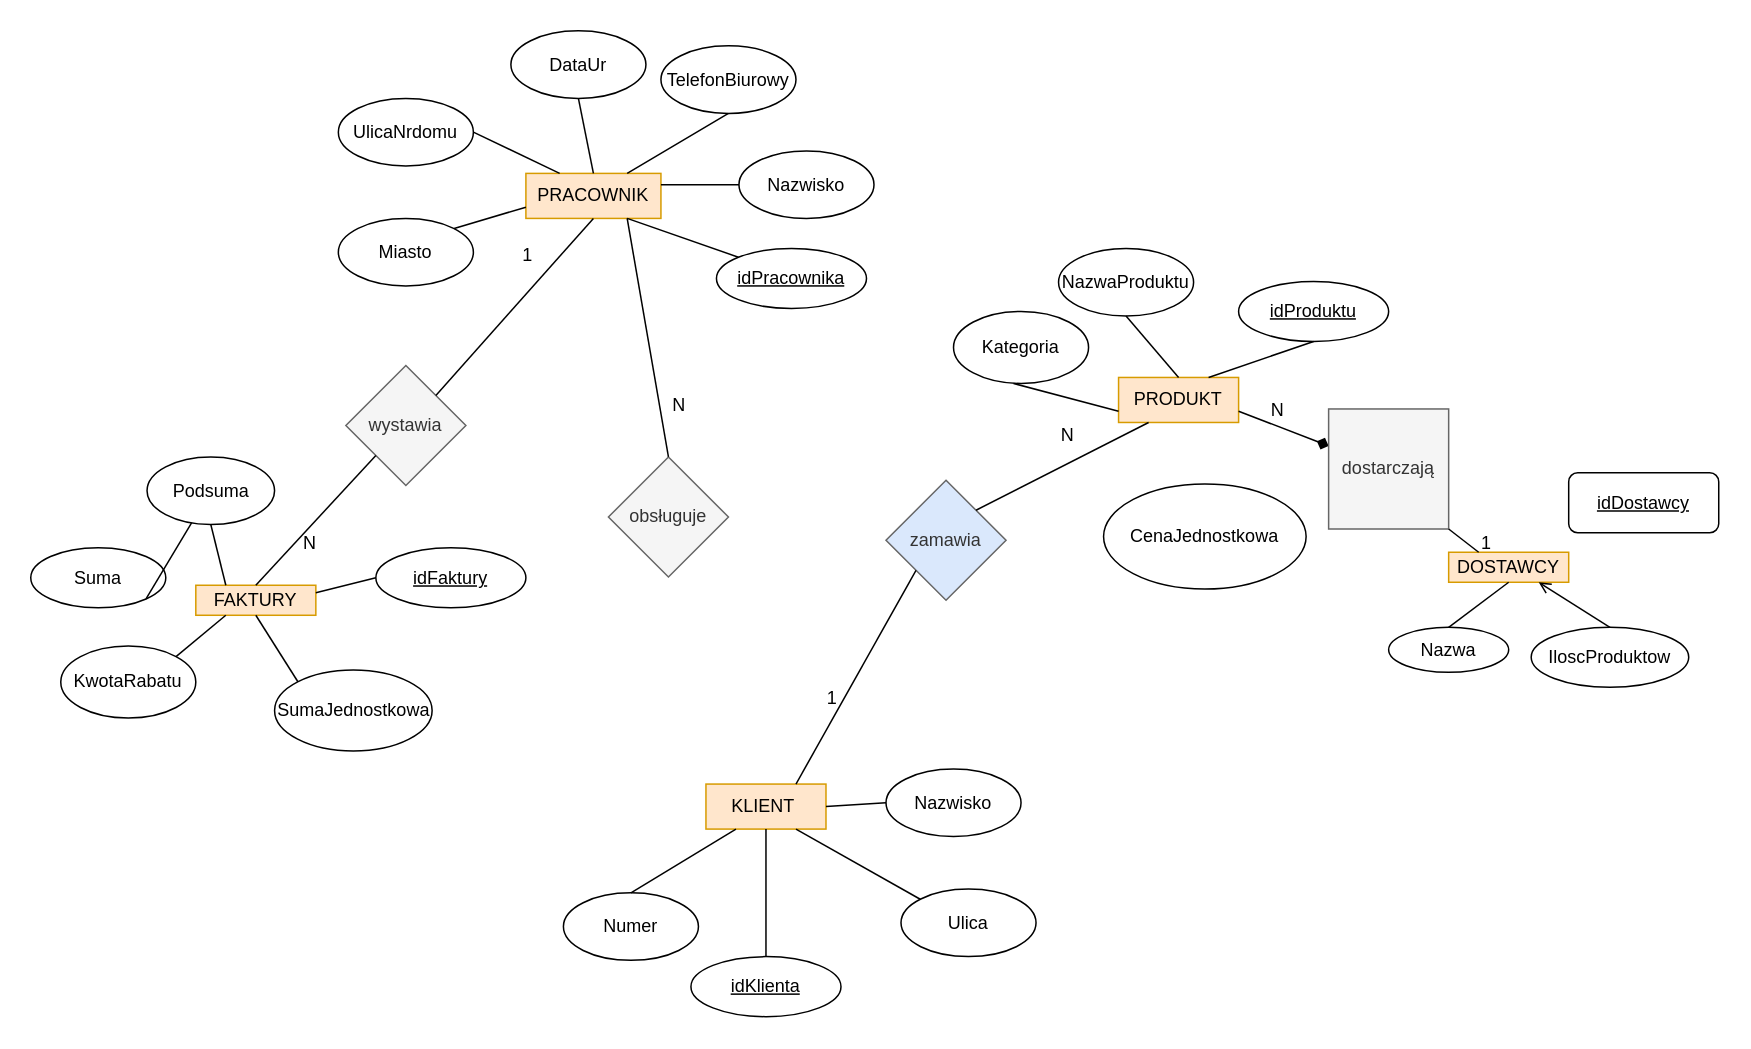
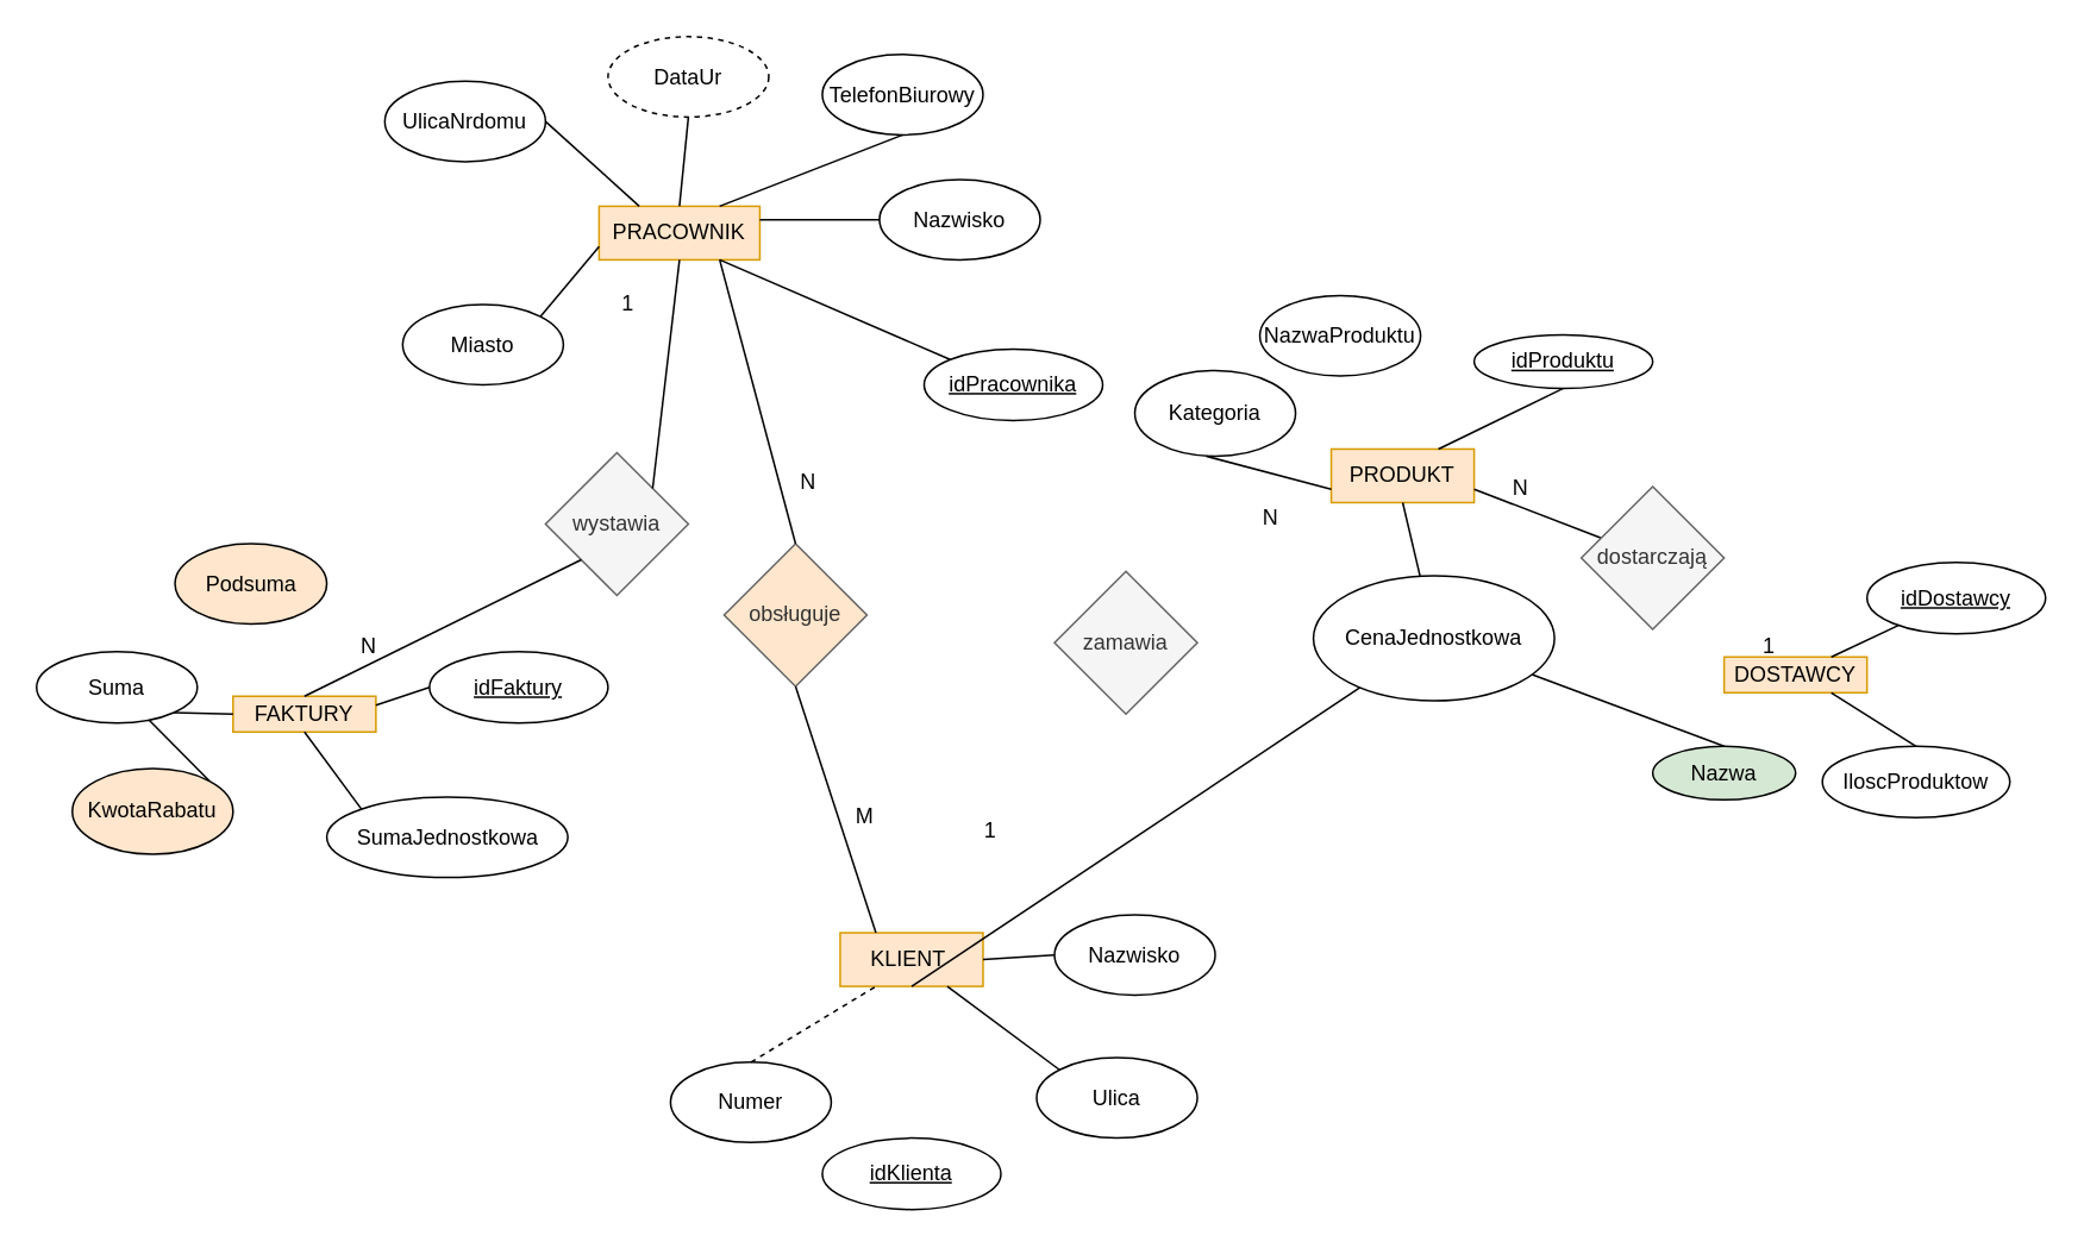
- <mxCell id="7" value="DataUr" style="ellipse;whiteSpace=wrap;html=1;" vertex="1" parent="1"><mxGeometry x="340" y="20" width="90" height="45" as="geometry" /></mxCell>
+ <mxCell id="7" value="DataUr" style="ellipse;whiteSpace=wrap;html=1;dashed=1;" vertex="1" parent="1"><mxGeometry x="340" y="20" width="90" height="45" as="geometry" /></mxCell>
- <mxCell id="12" value="TelefonBiurowy" style="ellipse;whiteSpace=wrap;html=1;" vertex="1" parent="1"><mxGeometry x="440" y="30" width="90" height="45" as="geometry" /></mxCell>
+ <mxCell id="12" value="TelefonBiurowy" style="ellipse;whiteSpace=wrap;html=1;" vertex="1" parent="1"><mxGeometry x="460" y="30" width="90" height="45" as="geometry" /></mxCell>
- <mxCell id="9" value="UlicaNrdomu" style="ellipse;whiteSpace=wrap;html=1;" vertex="1" parent="1"><mxGeometry x="225" y="65" width="90" height="45" as="geometry" /></mxCell>
+ <mxCell id="9" value="UlicaNrdomu" style="ellipse;whiteSpace=wrap;html=1;" vertex="1" parent="1"><mxGeometry x="215" y="45" width="90" height="45" as="geometry" /></mxCell>
- <mxCell id="3" value="PRACOWNIK" style="rounded=0;whiteSpace=wrap;html=1;fillColor=#ffe6cc;strokeColor=#d79b00;" vertex="1" parent="1"><mxGeometry x="350" y="115" width="90" height="30" as="geometry" /></mxCell>
+ <mxCell id="3" value="PRACOWNIK" style="rounded=0;whiteSpace=wrap;html=1;fillColor=#ffe6cc;strokeColor=#d79b00;" vertex="1" parent="1"><mxGeometry x="335" y="115" width="90" height="30" as="geometry" /></mxCell>
- <mxCell id="8" value="Miasto" style="ellipse;whiteSpace=wrap;html=1;" vertex="1" parent="1"><mxGeometry x="225" y="145" width="90" height="45" as="geometry" /></mxCell>
+ <mxCell id="8" value="Miasto" style="ellipse;whiteSpace=wrap;html=1;" vertex="1" parent="1"><mxGeometry x="225" y="170" width="90" height="45" as="geometry" /></mxCell>
- <mxCell id="43" value="idPracownika" style="ellipse;whiteSpace=wrap;html=1;fontStyle=4" vertex="1" parent="1"><mxGeometry x="477" y="165" width="100" height="40" as="geometry" /></mxCell>
+ <mxCell id="43" value="idPracownika" style="ellipse;whiteSpace=wrap;html=1;fontStyle=4" vertex="1" parent="1"><mxGeometry x="517" y="195" width="100" height="40" as="geometry" /></mxCell>
- <mxCell id="44" value="idProduktu" style="ellipse;whiteSpace=wrap;html=1;fontStyle=4" vertex="1" parent="1"><mxGeometry x="825" y="187" width="100" height="40" as="geometry" /></mxCell>
+ <mxCell id="44" value="idProduktu" style="ellipse;whiteSpace=wrap;html=1;fontStyle=4" vertex="1" parent="1"><mxGeometry x="825" y="187" width="100" height="30" as="geometry" /></mxCell>
- <mxCell id="26" value="" style="endArrow=none;html=1;entryX=0.5;entryY=1;entryDx=0;entryDy=0;exitX=0.5;exitY=0;exitDx=0;exitDy=0;" edge="1" parent="1" source="4" target="10"><mxGeometry width="50" height="50" relative="1" as="geometry"><mxPoint x="535" y="315" as="sourcePoint" /><mxPoint x="585" y="265" as="targetPoint" /></mxGeometry></mxCell>
- <mxCell id="51" value="wystawia" style="rhombus;whiteSpace=wrap;html=1;fillColor=#f5f5f5;strokeColor=#666666;fontColor=#333333;" vertex="1" parent="1"><mxGeometry x="230" y="243" width="80" height="80" as="geometry" /></mxCell>
+ <mxCell id="51" value="wystawia" style="rhombus;whiteSpace=wrap;html=1;fillColor=#f5f5f5;strokeColor=#666666;fontColor=#333333;" vertex="1" parent="1"><mxGeometry x="305" y="253" width="80" height="80" as="geometry" /></mxCell>
- <mxCell id="57" value="" style="endArrow=diamond;html=1;exitX=1;exitY=0.75;exitDx=0;exitDy=0;" edge="1" parent="1" source="4" target="58"><mxGeometry width="50" height="50" relative="1" as="geometry"><mxPoint x="45" y="722" as="sourcePoint" /><mxPoint x="875" y="312" as="targetPoint" /></mxGeometry></mxCell>
+ <mxCell id="57" value="" style="endArrow=none;html=1;exitX=1;exitY=0.75;exitDx=0;exitDy=0;" edge="1" parent="1" source="4" target="58"><mxGeometry width="50" height="50" relative="1" as="geometry"><mxPoint x="45" y="722" as="sourcePoint" /><mxPoint x="875" y="312" as="targetPoint" /></mxGeometry></mxCell>
+ <mxCell id="28" value="" style="endArrow=none;html=1;entryX=0.5;entryY=1;entryDx=0;entryDy=0;" edge="1" parent="1" source="20" target="4"><mxGeometry width="50" height="50" relative="1" as="geometry"><mxPoint x="685" y="345" as="sourcePoint" /><mxPoint x="735" y="295" as="targetPoint" /></mxGeometry></mxCell>
- <mxCell id="55" value="" style="endArrow=none;html=1;entryX=0.25;entryY=1;entryDx=0;entryDy=0;exitX=1;exitY=0;exitDx=0;exitDy=0;" edge="1" parent="1" source="52" target="4"><mxGeometry width="50" height="50" relative="1" as="geometry"><mxPoint x="45" y="722" as="sourcePoint" /><mxPoint x="95" y="672" as="targetPoint" /></mxGeometry></mxCell>
- <mxCell id="58" value="dostarczają" style="whiteSpace=wrap;html=1;fillColor=#f5f5f5;strokeColor=#666666;fontColor=#333333;rounded=0;" vertex="1" parent="1"><mxGeometry x="885" y="272" width="80" height="80" as="geometry" /></mxCell>
+ <mxCell id="58" value="dostarczają" style="rhombus;whiteSpace=wrap;html=1;fillColor=#f5f5f5;strokeColor=#666666;fontColor=#333333;" vertex="1" parent="1"><mxGeometry x="885" y="272" width="80" height="80" as="geometry" /></mxCell>
- <mxCell id="25" value="Podsuma" style="ellipse;whiteSpace=wrap;html=1;" vertex="1" parent="1"><mxGeometry x="97.5" y="304" width="85" height="45" as="geometry" /></mxCell>
+ <mxCell id="25" value="Podsuma" style="ellipse;whiteSpace=wrap;html=1;fillColor=#ffe6cc;" vertex="1" parent="1"><mxGeometry x="97.5" y="304" width="85" height="45" as="geometry" /></mxCell>
- <mxCell id="41" value="idDostawcy" style="whiteSpace=wrap;html=1;fontStyle=4;rounded=1;" vertex="1" parent="1"><mxGeometry x="1045" y="314.5" width="100" height="40" as="geometry" /></mxCell>
+ <mxCell id="41" value="idDostawcy" style="ellipse;whiteSpace=wrap;html=1;fontStyle=4" vertex="1" parent="1"><mxGeometry x="1045" y="314.5" width="100" height="40" as="geometry" /></mxCell>
- <mxCell id="60" value="obsługuje" style="rhombus;whiteSpace=wrap;html=1;fillColor=#f5f5f5;strokeColor=#666666;fontColor=#333333;" vertex="1" parent="1"><mxGeometry x="405" y="304" width="80" height="80" as="geometry" /></mxCell>
+ <mxCell id="60" value="obsługuje" style="rhombus;whiteSpace=wrap;html=1;fillColor=#ffe6cc;strokeColor=#666666;fontColor=#333333;" vertex="1" parent="1"><mxGeometry x="405" y="304" width="80" height="80" as="geometry" /></mxCell>
+ <mxCell id="47" value="" style="endArrow=none;html=1;exitX=0.75;exitY=0;exitDx=0;exitDy=0;" edge="1" parent="1" source="6" target="41"><mxGeometry width="50" height="50" relative="1" as="geometry"><mxPoint x="1005" y="397.5" as="sourcePoint" /><mxPoint x="1055" y="347.5" as="targetPoint" /></mxGeometry></mxCell>
- <mxCell id="52" value="zamawia" style="rhombus;whiteSpace=wrap;html=1;fillColor=#dae8fc;strokeColor=#666666;fontColor=#333333;" vertex="1" parent="1"><mxGeometry x="590" y="319.5" width="80" height="80" as="geometry" /></mxCell>
+ <mxCell id="52" value="zamawia" style="rhombus;whiteSpace=wrap;html=1;fillColor=#f5f5f5;strokeColor=#666666;fontColor=#333333;" vertex="1" parent="1"><mxGeometry x="590" y="319.5" width="80" height="80" as="geometry" /></mxCell>
- <mxCell id="59" value="" style="endArrow=none;html=1;entryX=1;entryY=1;entryDx=0;entryDy=0;exitX=0.25;exitY=0;exitDx=0;exitDy=0;" edge="1" parent="1" source="6" target="58"><mxGeometry width="50" height="50" relative="1" as="geometry"><mxPoint x="80" y="724.5" as="sourcePoint" /><mxPoint x="947" y="334.5" as="targetPoint" /></mxGeometry></mxCell>
- <mxCell id="35" value="" style="endArrow=none;html=1;entryX=0.5;entryY=1;entryDx=0;entryDy=0;exitX=0.25;exitY=0;exitDx=0;exitDy=0;" edge="1" parent="1" source="5" target="25"><mxGeometry width="50" height="50" relative="1" as="geometry"><mxPoint x="150" y="392" as="sourcePoint" /><mxPoint x="200" y="362" as="targetPoint" /></mxGeometry></mxCell>
- <mxCell id="34" value="" style="endArrow=none;html=1;exitX=1;exitY=1;exitDx=0;exitDy=0;" edge="1" parent="1" source="23" target="25"><mxGeometry width="50" height="50" relative="1" as="geometry"><mxPoint x="95" y="401.289" as="sourcePoint" /><mxPoint x="95" y="351.289" as="targetPoint" /></mxGeometry></mxCell>
+ <mxCell id="34" value="" style="endArrow=none;html=1;entryX=0;entryY=0.5;entryDx=0;entryDy=0;exitX=1;exitY=1;exitDx=0;exitDy=0;" edge="1" parent="1" source="23" target="5"><mxGeometry width="50" height="50" relative="1" as="geometry"><mxPoint x="95" y="401.289" as="sourcePoint" /><mxPoint x="95" y="351.289" as="targetPoint" /></mxGeometry></mxCell>
- <mxCell id="42" value="idFaktury" style="ellipse;whiteSpace=wrap;html=1;fontStyle=4" vertex="1" parent="1"><mxGeometry x="250" y="364.5" width="100" height="40" as="geometry" /></mxCell>
+ <mxCell id="42" value="idFaktury" style="ellipse;whiteSpace=wrap;html=1;fontStyle=4" vertex="1" parent="1"><mxGeometry x="240" y="364.5" width="100" height="40" as="geometry" /></mxCell>
- <mxCell id="40" value="" style="endArrow=open;html=1;entryX=0.75;entryY=1;entryDx=0;entryDy=0;exitX=0.5;exitY=0;exitDx=0;exitDy=0;" edge="1" parent="1" source="38" target="6"><mxGeometry width="50" height="50" relative="1" as="geometry"><mxPoint x="1025" y="437.5" as="sourcePoint" /><mxPoint x="1075" y="387.5" as="targetPoint" /></mxGeometry></mxCell>
+ <mxCell id="40" value="" style="endArrow=none;html=1;entryX=0.75;entryY=1;entryDx=0;entryDy=0;exitX=0.5;exitY=0;exitDx=0;exitDy=0;" edge="1" parent="1" source="38" target="6"><mxGeometry width="50" height="50" relative="1" as="geometry"><mxPoint x="1025" y="437.5" as="sourcePoint" /><mxPoint x="1075" y="387.5" as="targetPoint" /></mxGeometry></mxCell>
- <mxCell id="39" value="" style="endArrow=none;html=1;entryX=0.5;entryY=1;entryDx=0;entryDy=0;exitX=0.5;exitY=0;exitDx=0;exitDy=0;" edge="1" parent="1" source="37" target="6"><mxGeometry width="50" height="50" relative="1" as="geometry"><mxPoint x="935" y="437.5" as="sourcePoint" /><mxPoint x="985" y="387.5" as="targetPoint" /></mxGeometry></mxCell>
+ <mxCell id="39" value="" style="endArrow=none;html=1;exitX=0.5;exitY=0;exitDx=0;exitDy=0;" edge="1" parent="1" source="37" target="20"><mxGeometry width="50" height="50" relative="1" as="geometry"><mxPoint x="935" y="437.5" as="sourcePoint" /><mxPoint x="985" y="387.5" as="targetPoint" /></mxGeometry></mxCell>
- <mxCell id="33" value="" style="endArrow=none;html=1;entryX=0.25;entryY=1;entryDx=0;entryDy=0;exitX=1;exitY=0;exitDx=0;exitDy=0;" edge="1" parent="1" source="21" target="5"><mxGeometry width="50" height="50" relative="1" as="geometry"><mxPoint x="90" y="472" as="sourcePoint" /><mxPoint x="140" y="422" as="targetPoint" /></mxGeometry></mxCell>
+ <mxCell id="33" value="" style="endArrow=none;html=1;exitX=1;exitY=0;exitDx=0;exitDy=0;" edge="1" parent="1" source="21" target="23"><mxGeometry width="50" height="50" relative="1" as="geometry"><mxPoint x="90" y="472" as="sourcePoint" /><mxPoint x="140" y="422" as="targetPoint" /></mxGeometry></mxCell>
- <mxCell id="37" value="Nazwa" style="ellipse;whiteSpace=wrap;html=1;" vertex="1" parent="1"><mxGeometry x="925" y="417.5" width="80" height="30" as="geometry" /></mxCell>
+ <mxCell id="37" value="Nazwa" style="ellipse;whiteSpace=wrap;html=1;fillColor=#d5e8d4;" vertex="1" parent="1"><mxGeometry x="925" y="417.5" width="80" height="30" as="geometry" /></mxCell>
- <mxCell id="56" value="" style="endArrow=none;html=1;entryX=0;entryY=1;entryDx=0;entryDy=0;exitX=0.75;exitY=0;exitDx=0;exitDy=0;" edge="1" parent="1" source="2" target="52"><mxGeometry width="50" height="50" relative="1" as="geometry"><mxPoint x="85" y="640" as="sourcePoint" /><mxPoint x="135" y="590" as="targetPoint" /></mxGeometry></mxCell>
+ <mxCell id="62" value="" style="endArrow=none;html=1;entryX=0.5;entryY=1;entryDx=0;entryDy=0;exitX=0.25;exitY=0;exitDx=0;exitDy=0;" edge="1" parent="1" source="2" target="60"><mxGeometry width="50" height="50" relative="1" as="geometry"><mxPoint x="485" y="520" as="sourcePoint" /><mxPoint x="417.5" y="491.5" as="targetPoint" /></mxGeometry></mxCell>
- <mxCell id="21" value="KwotaRabatu" style="ellipse;whiteSpace=wrap;html=1;" vertex="1" parent="1"><mxGeometry x="40" y="430" width="90" height="48" as="geometry" /></mxCell>
+ <mxCell id="21" value="KwotaRabatu" style="ellipse;whiteSpace=wrap;html=1;fillColor=#ffe6cc;" vertex="1" parent="1"><mxGeometry x="40" y="430" width="90" height="48" as="geometry" /></mxCell>
+ <mxCell id="66" value="M" style="text;html=1;resizable=0;points=[];autosize=1;align=left;verticalAlign=top;spacingTop=-4;" vertex="1" parent="1"><mxGeometry x="477" y="447" width="30" height="20" as="geometry" /></mxCell>
- <mxCell id="24" value="SumaJednostkowa" style="ellipse;whiteSpace=wrap;html=1;" vertex="1" parent="1"><mxGeometry x="182.5" y="446" width="105" height="54" as="geometry" /></mxCell>
+ <mxCell id="24" value="SumaJednostkowa" style="ellipse;whiteSpace=wrap;html=1;" vertex="1" parent="1"><mxGeometry x="182.5" y="446" width="135" height="45" as="geometry" /></mxCell>
- <mxCell id="32" value="" style="endArrow=none;html=1;entryX=0.25;entryY=1;entryDx=0;entryDy=0;exitX=0.5;exitY=0;exitDx=0;exitDy=0;" edge="1" parent="1" source="11" target="2"><mxGeometry width="50" height="50" relative="1" as="geometry"><mxPoint x="465" y="612" as="sourcePoint" /><mxPoint x="515" y="562" as="targetPoint" /></mxGeometry></mxCell>
+ <mxCell id="32" value="" style="endArrow=none;html=1;entryX=0.25;entryY=1;entryDx=0;entryDy=0;exitX=0.5;exitY=0;exitDx=0;exitDy=0;dashed=1;" edge="1" parent="1" source="11" target="2"><mxGeometry width="50" height="50" relative="1" as="geometry"><mxPoint x="465" y="612" as="sourcePoint" /><mxPoint x="515" y="562" as="targetPoint" /></mxGeometry></mxCell>
- <mxCell id="48" value="" style="endArrow=none;html=1;entryX=0.5;entryY=0;entryDx=0;entryDy=0;exitX=0.5;exitY=1;exitDx=0;exitDy=0;" edge="1" parent="1" source="2" target="45"><mxGeometry width="50" height="50" relative="1" as="geometry"><mxPoint x="425" y="722" as="sourcePoint" /><mxPoint x="475" y="672" as="targetPoint" /></mxGeometry></mxCell>
+ <mxCell id="48" value="" style="endArrow=none;html=1;exitX=0.5;exitY=1;exitDx=0;exitDy=0;" edge="1" parent="1" source="2" target="20"><mxGeometry width="50" height="50" relative="1" as="geometry"><mxPoint x="425" y="722" as="sourcePoint" /><mxPoint x="475" y="672" as="targetPoint" /></mxGeometry></mxCell>
- <mxCell id="19" value="Ulica" style="ellipse;whiteSpace=wrap;html=1;" vertex="1" parent="1"><mxGeometry x="600" y="592" width="90" height="45" as="geometry" /></mxCell>
+ <mxCell id="19" value="Ulica" style="ellipse;whiteSpace=wrap;html=1;" vertex="1" parent="1"><mxGeometry x="580" y="592" width="90" height="45" as="geometry" /></mxCell>
